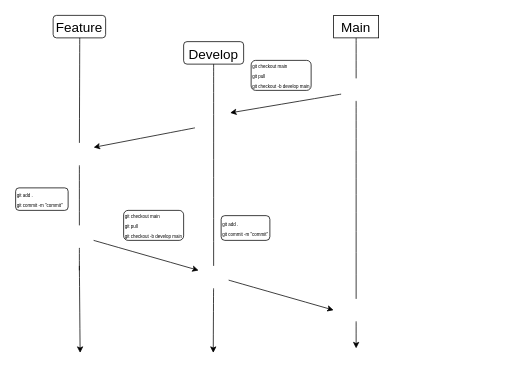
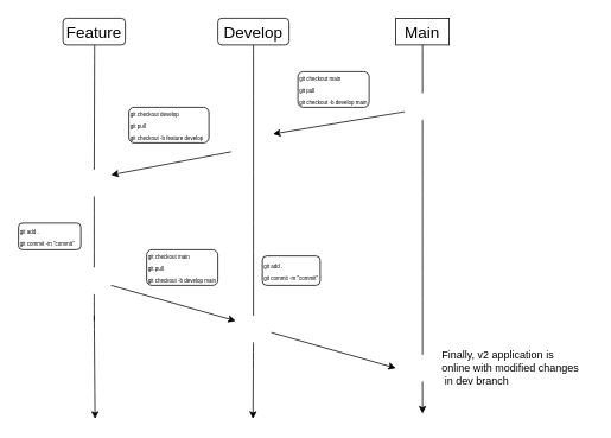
- <mxCell id="6" value="&lt;font style=&quot;font-size: 18px&quot;&gt;Develop&lt;/font&gt;" style="rounded=1;whiteSpace=wrap;html=1;fontSize=24;" vertex="1" parent="1"><mxGeometry x="244" y="55" width="80" height="30" as="geometry" /></mxCell>
+ <mxCell id="6" value="&lt;font style=&quot;font-size: 18px&quot;&gt;Develop&lt;/font&gt;" style="rounded=1;whiteSpace=wrap;html=1;fontSize=24;" vertex="1" parent="1"><mxGeometry x="244" y="20" width="80" height="30" as="geometry" /></mxCell>
+ <mxCell id="25" value="&lt;font style=&quot;font-size: 6px&quot;&gt;&lt;span&gt;git checkout develop&lt;/span&gt;&lt;br&gt;&lt;span&gt;git pull&lt;/span&gt;&lt;br&gt;&lt;span&gt;git checkout -b feature develop&lt;/span&gt;&lt;/font&gt;" style="rounded=1;whiteSpace=wrap;html=1;fontSize=11;align=left;" vertex="1" parent="1"><mxGeometry x="144" y="120" width="90" height="40" as="geometry" /></mxCell>
+ <mxCell id="4" value="Finally, v2 application is&lt;br&gt;online with modified changes&lt;br&gt;&amp;nbsp;in dev branch" style="text;html=1;align=left;verticalAlign=middle;resizable=0;points=[];autosize=1;strokeColor=none;fillColor=none;" parent="1" vertex="1"><mxGeometry x="494" y="388" width="170" height="50" as="geometry" /></mxCell>
